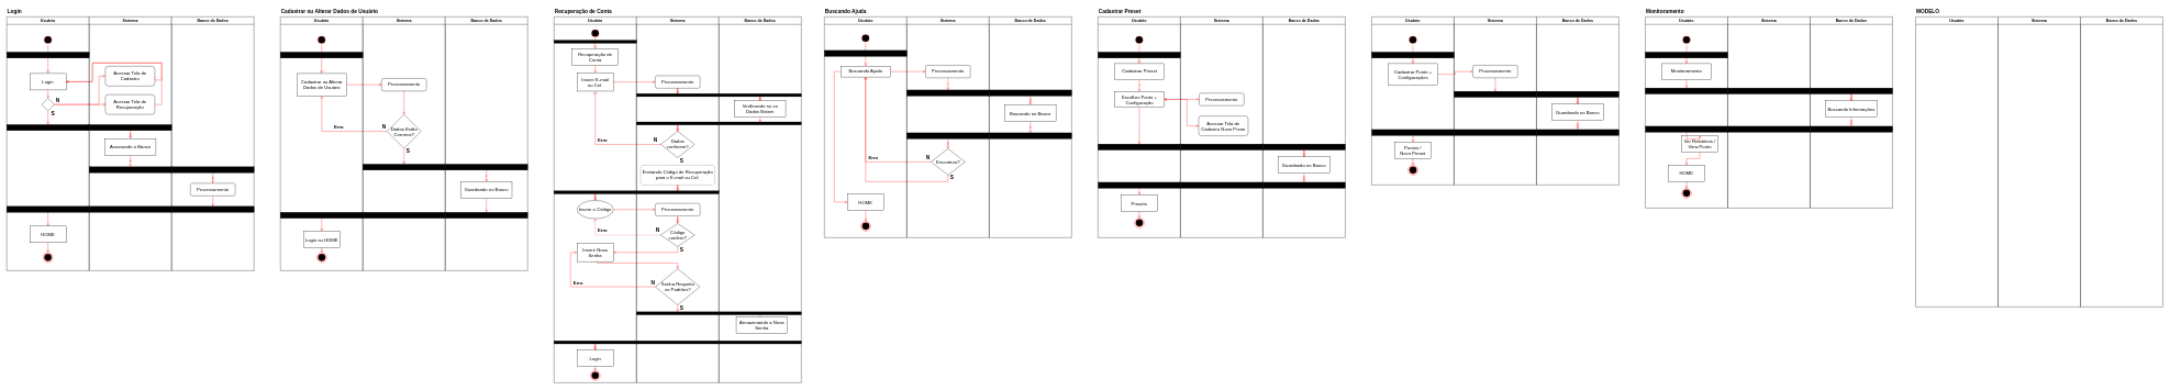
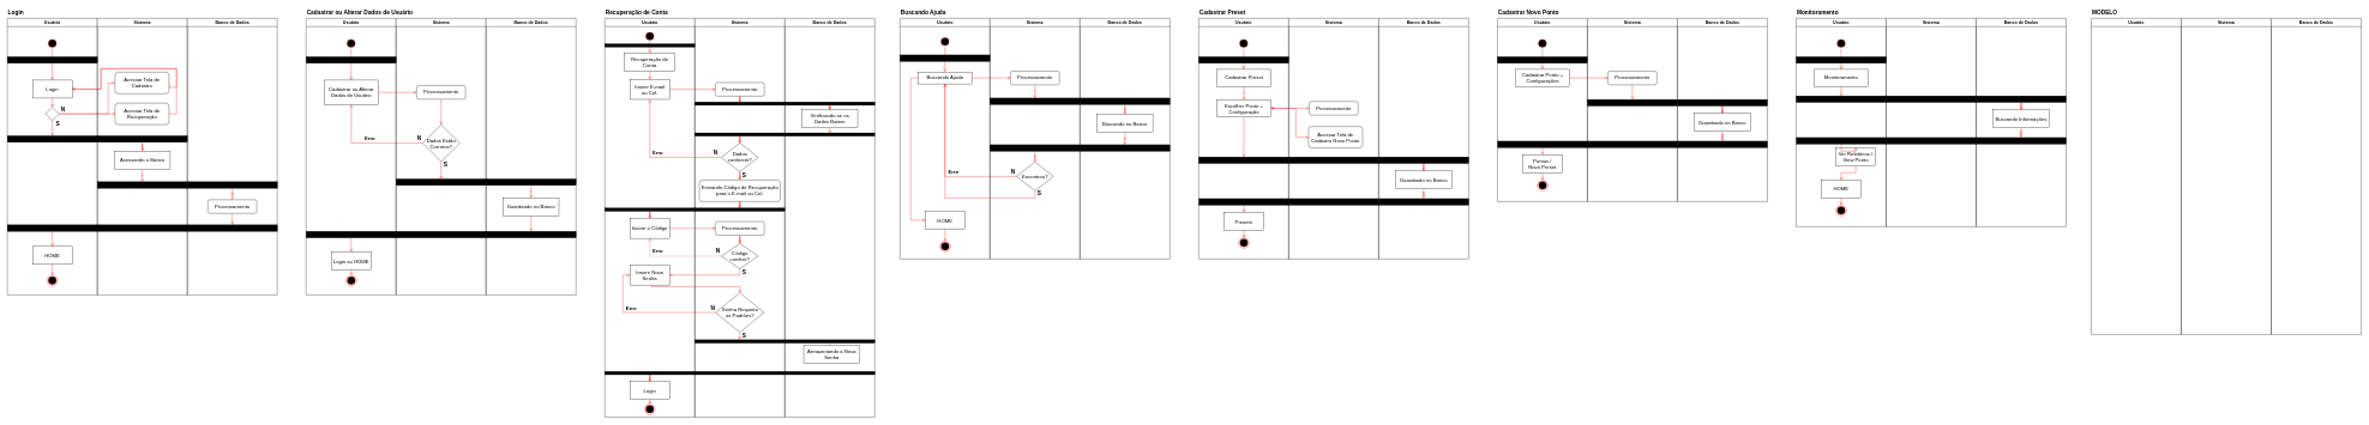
+ <mxCell id="170" value="&lt;b&gt;&lt;font style=&quot;font-size: 16px;&quot;&gt;Cadastrar Novo Ponto&lt;/font&gt;&lt;/b&gt;" style="text;html=1;strokeColor=none;fillColor=none;align=left;verticalAlign=middle;whiteSpace=wrap;rounded=0;" parent="1" vertex="1"><mxGeometry x="4160" y="20" width="750" height="30" as="geometry" /></mxCell>
- <mxCell id="203" value="Cadastrar Ponto +&#10;Configurações" style="movable=1;resizable=1;rotatable=1;deletable=1;editable=1;locked=0;connectable=1;fontSize=14;whiteSpace=wrap;" parent="1" vertex="1"><mxGeometry x="4210.5" y="192" width="150" height="65" as="geometry" /></mxCell>
+ <mxCell id="203" value="Cadastrar Ponto +&#10;Configurações" style="movable=1;resizable=1;rotatable=1;deletable=1;editable=1;locked=0;connectable=1;fontSize=14;whiteSpace=wrap;" parent="1" vertex="1"><mxGeometry x="4210.5" y="192" width="150" height="48" as="geometry" /></mxCell>
+ <mxCell id="99" style="edgeStyle=orthogonalEdgeStyle;rounded=0;orthogonalLoop=1;jettySize=auto;html=1;entryX=0.5;entryY=0;entryDx=0;entryDy=0;strokeColor=#FF0000;endArrow=open;endFill=0;" parent="1" source="100" target="107" edge="1"><mxGeometry relative="1" as="geometry" /></mxCell>
- <mxCell id="107" value="&lt;font style=&quot;font-size: 14px;&quot;&gt;Enviando Código de Recuperação para o E-mail ou Cel.&lt;/font&gt;" style="rounded=1;whiteSpace=wrap;html=1;movable=1;resizable=1;rotatable=1;deletable=1;editable=1;locked=0;connectable=1;dashed=1;" parent="1" vertex="1"><mxGeometry x="1942.5" y="500" width="225" height="60" as="geometry" /></mxCell>
+ <mxCell id="107" value="&lt;font style=&quot;font-size: 14px;&quot;&gt;Enviando Código de Recuperação para o E-mail ou Cel.&lt;/font&gt;" style="rounded=1;whiteSpace=wrap;html=1;movable=1;resizable=1;rotatable=1;deletable=1;editable=1;locked=0;connectable=1;" parent="1" vertex="1"><mxGeometry x="1942.5" y="500" width="225" height="60" as="geometry" /></mxCell>
- <mxCell id="112" value="Insere o Código" style="ellipse;movable=1;resizable=1;rotatable=1;deletable=1;editable=1;locked=0;connectable=1;fontSize=14;whiteSpace=wrap;" parent="1" vertex="1"><mxGeometry x="1750" y="607" width="110" height="55.5" as="geometry" /></mxCell>
+ <mxCell id="112" value="Insere o Código" style="movable=1;resizable=1;rotatable=1;deletable=1;editable=1;locked=0;connectable=1;fontSize=14;whiteSpace=wrap;" parent="1" vertex="1"><mxGeometry x="1750" y="607" width="110" height="55.5" as="geometry" /></mxCell>
